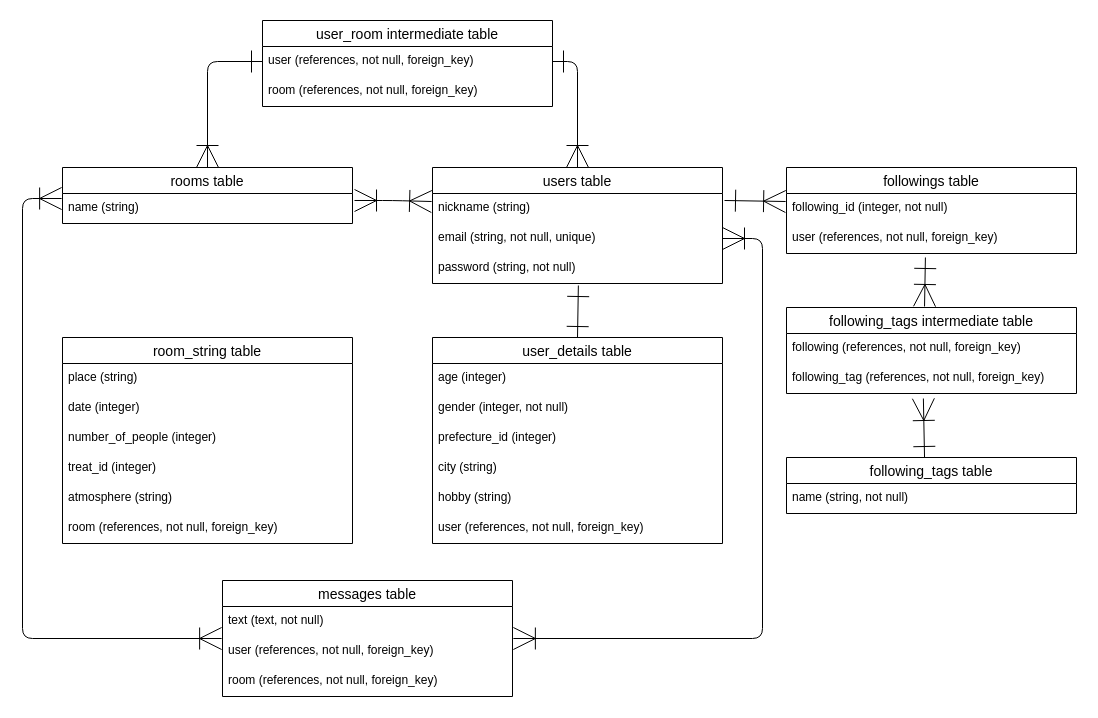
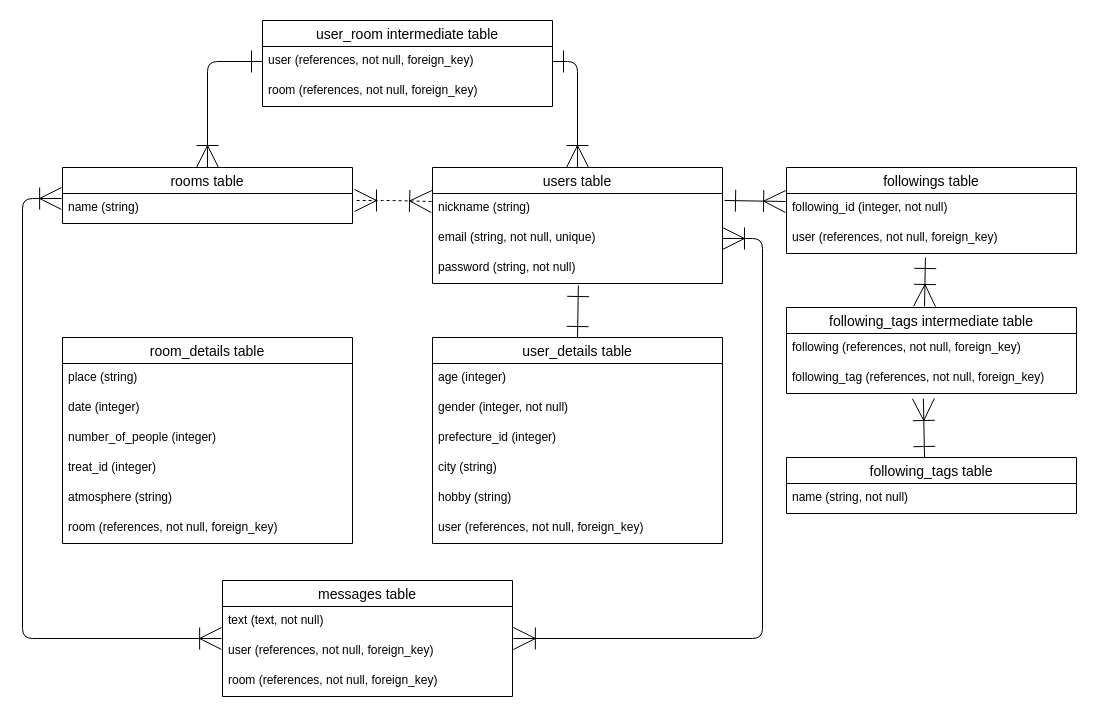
- <mxCell id="37" style="edgeStyle=none;html=1;startArrow=ERoneToMany;startFill=0;endArrow=ERoneToMany;endFill=0;endSize=20;startSize=20;entryX=1.007;entryY=0.233;entryDx=0;entryDy=0;entryPerimeter=0;exitX=-0.003;exitY=0.267;exitDx=0;exitDy=0;exitPerimeter=0;" edge="1" parent="1" source="3" target="22"><mxGeometry relative="1" as="geometry"><mxPoint x="410" y="200" as="sourcePoint" /><mxPoint x="370" y="200" as="targetPoint" /><Array as="points"><mxPoint x="390" y="200" /></Array></mxGeometry></mxCell>
+ <mxCell id="37" style="edgeStyle=none;html=1;startArrow=ERoneToMany;startFill=0;endArrow=ERoneToMany;endFill=0;endSize=20;startSize=20;entryX=1.007;entryY=0.233;entryDx=0;entryDy=0;entryPerimeter=0;exitX=-0.003;exitY=0.267;exitDx=0;exitDy=0;exitPerimeter=0;dashed=1;" edge="1" parent="1" source="3" target="22"><mxGeometry relative="1" as="geometry"><mxPoint x="410" y="200" as="sourcePoint" /><mxPoint x="370" y="200" as="targetPoint" /><Array as="points"><mxPoint x="390" y="200" /></Array></mxGeometry></mxCell>
- <mxCell id="23" value="room_string table" style="swimlane;fontStyle=0;childLayout=stackLayout;horizontal=1;startSize=26;horizontalStack=0;resizeParent=1;resizeParentMax=0;resizeLast=0;collapsible=1;marginBottom=0;align=center;fontSize=14;" vertex="1" parent="1"><mxGeometry x="60" y="337" width="290" height="206" as="geometry" /></mxCell>
+ <mxCell id="23" value="room_details table" style="swimlane;fontStyle=0;childLayout=stackLayout;horizontal=1;startSize=26;horizontalStack=0;resizeParent=1;resizeParentMax=0;resizeLast=0;collapsible=1;marginBottom=0;align=center;fontSize=14;" vertex="1" parent="1"><mxGeometry x="60" y="337" width="290" height="206" as="geometry" /></mxCell>
